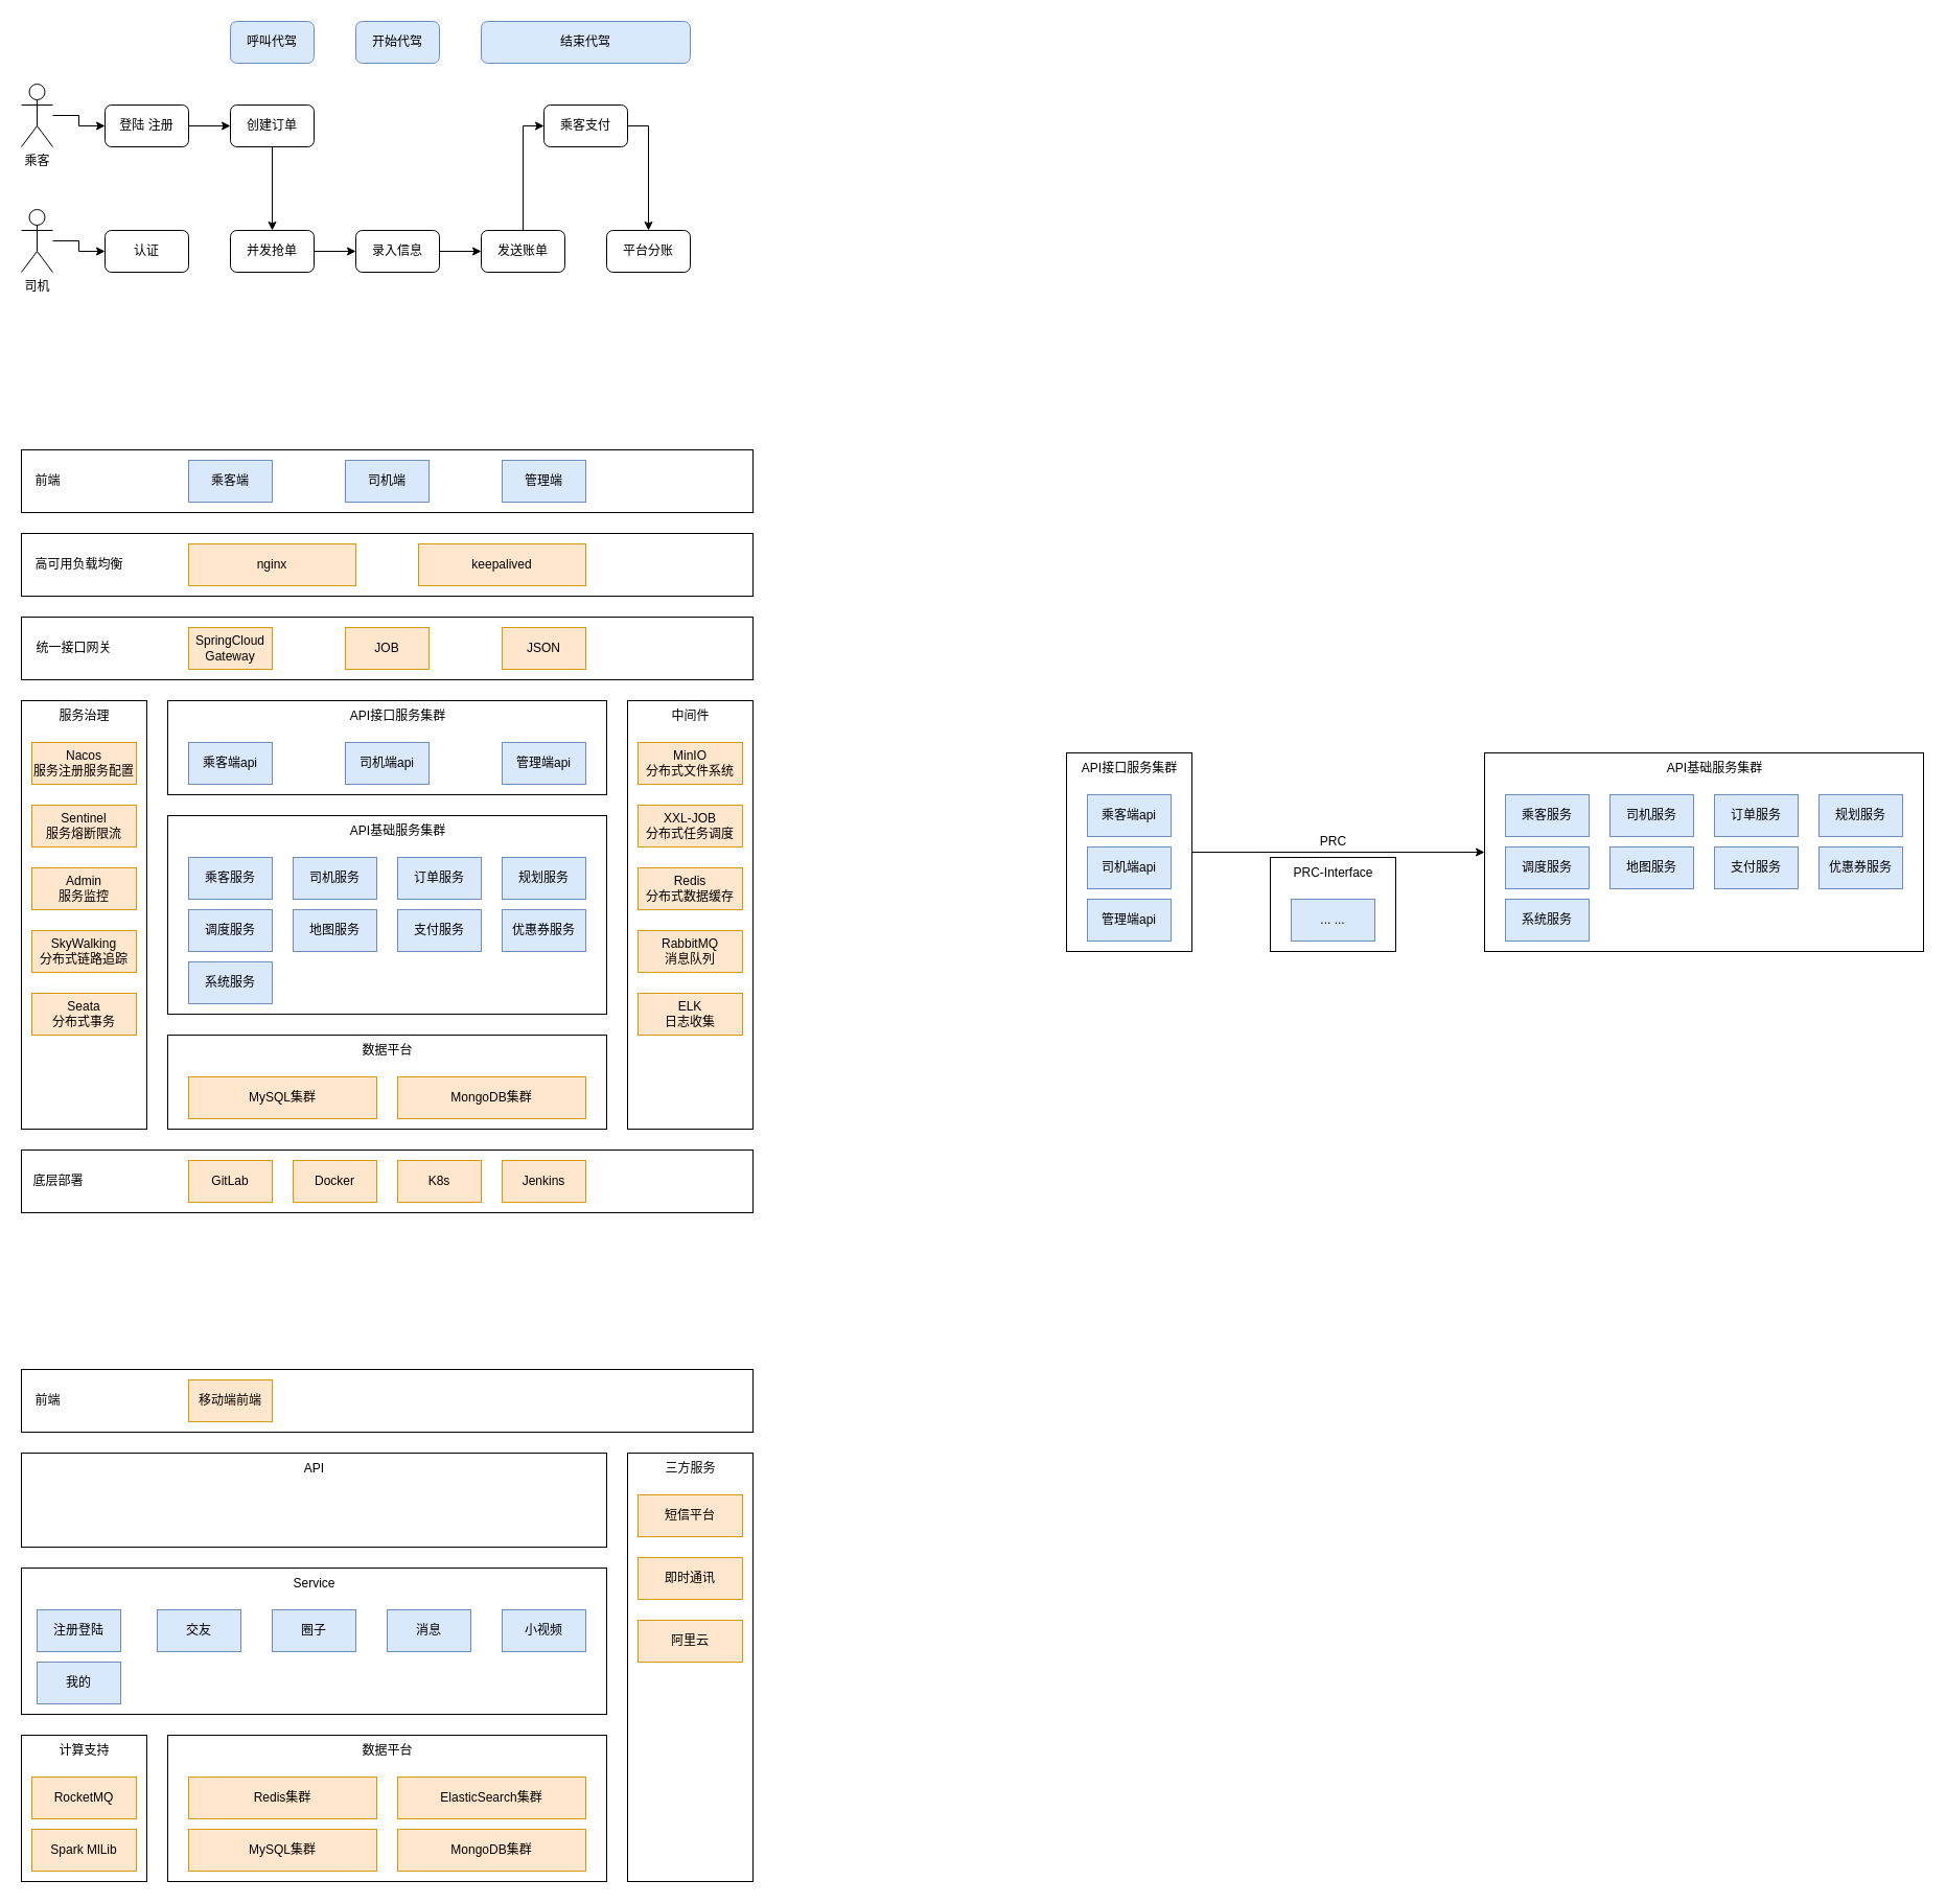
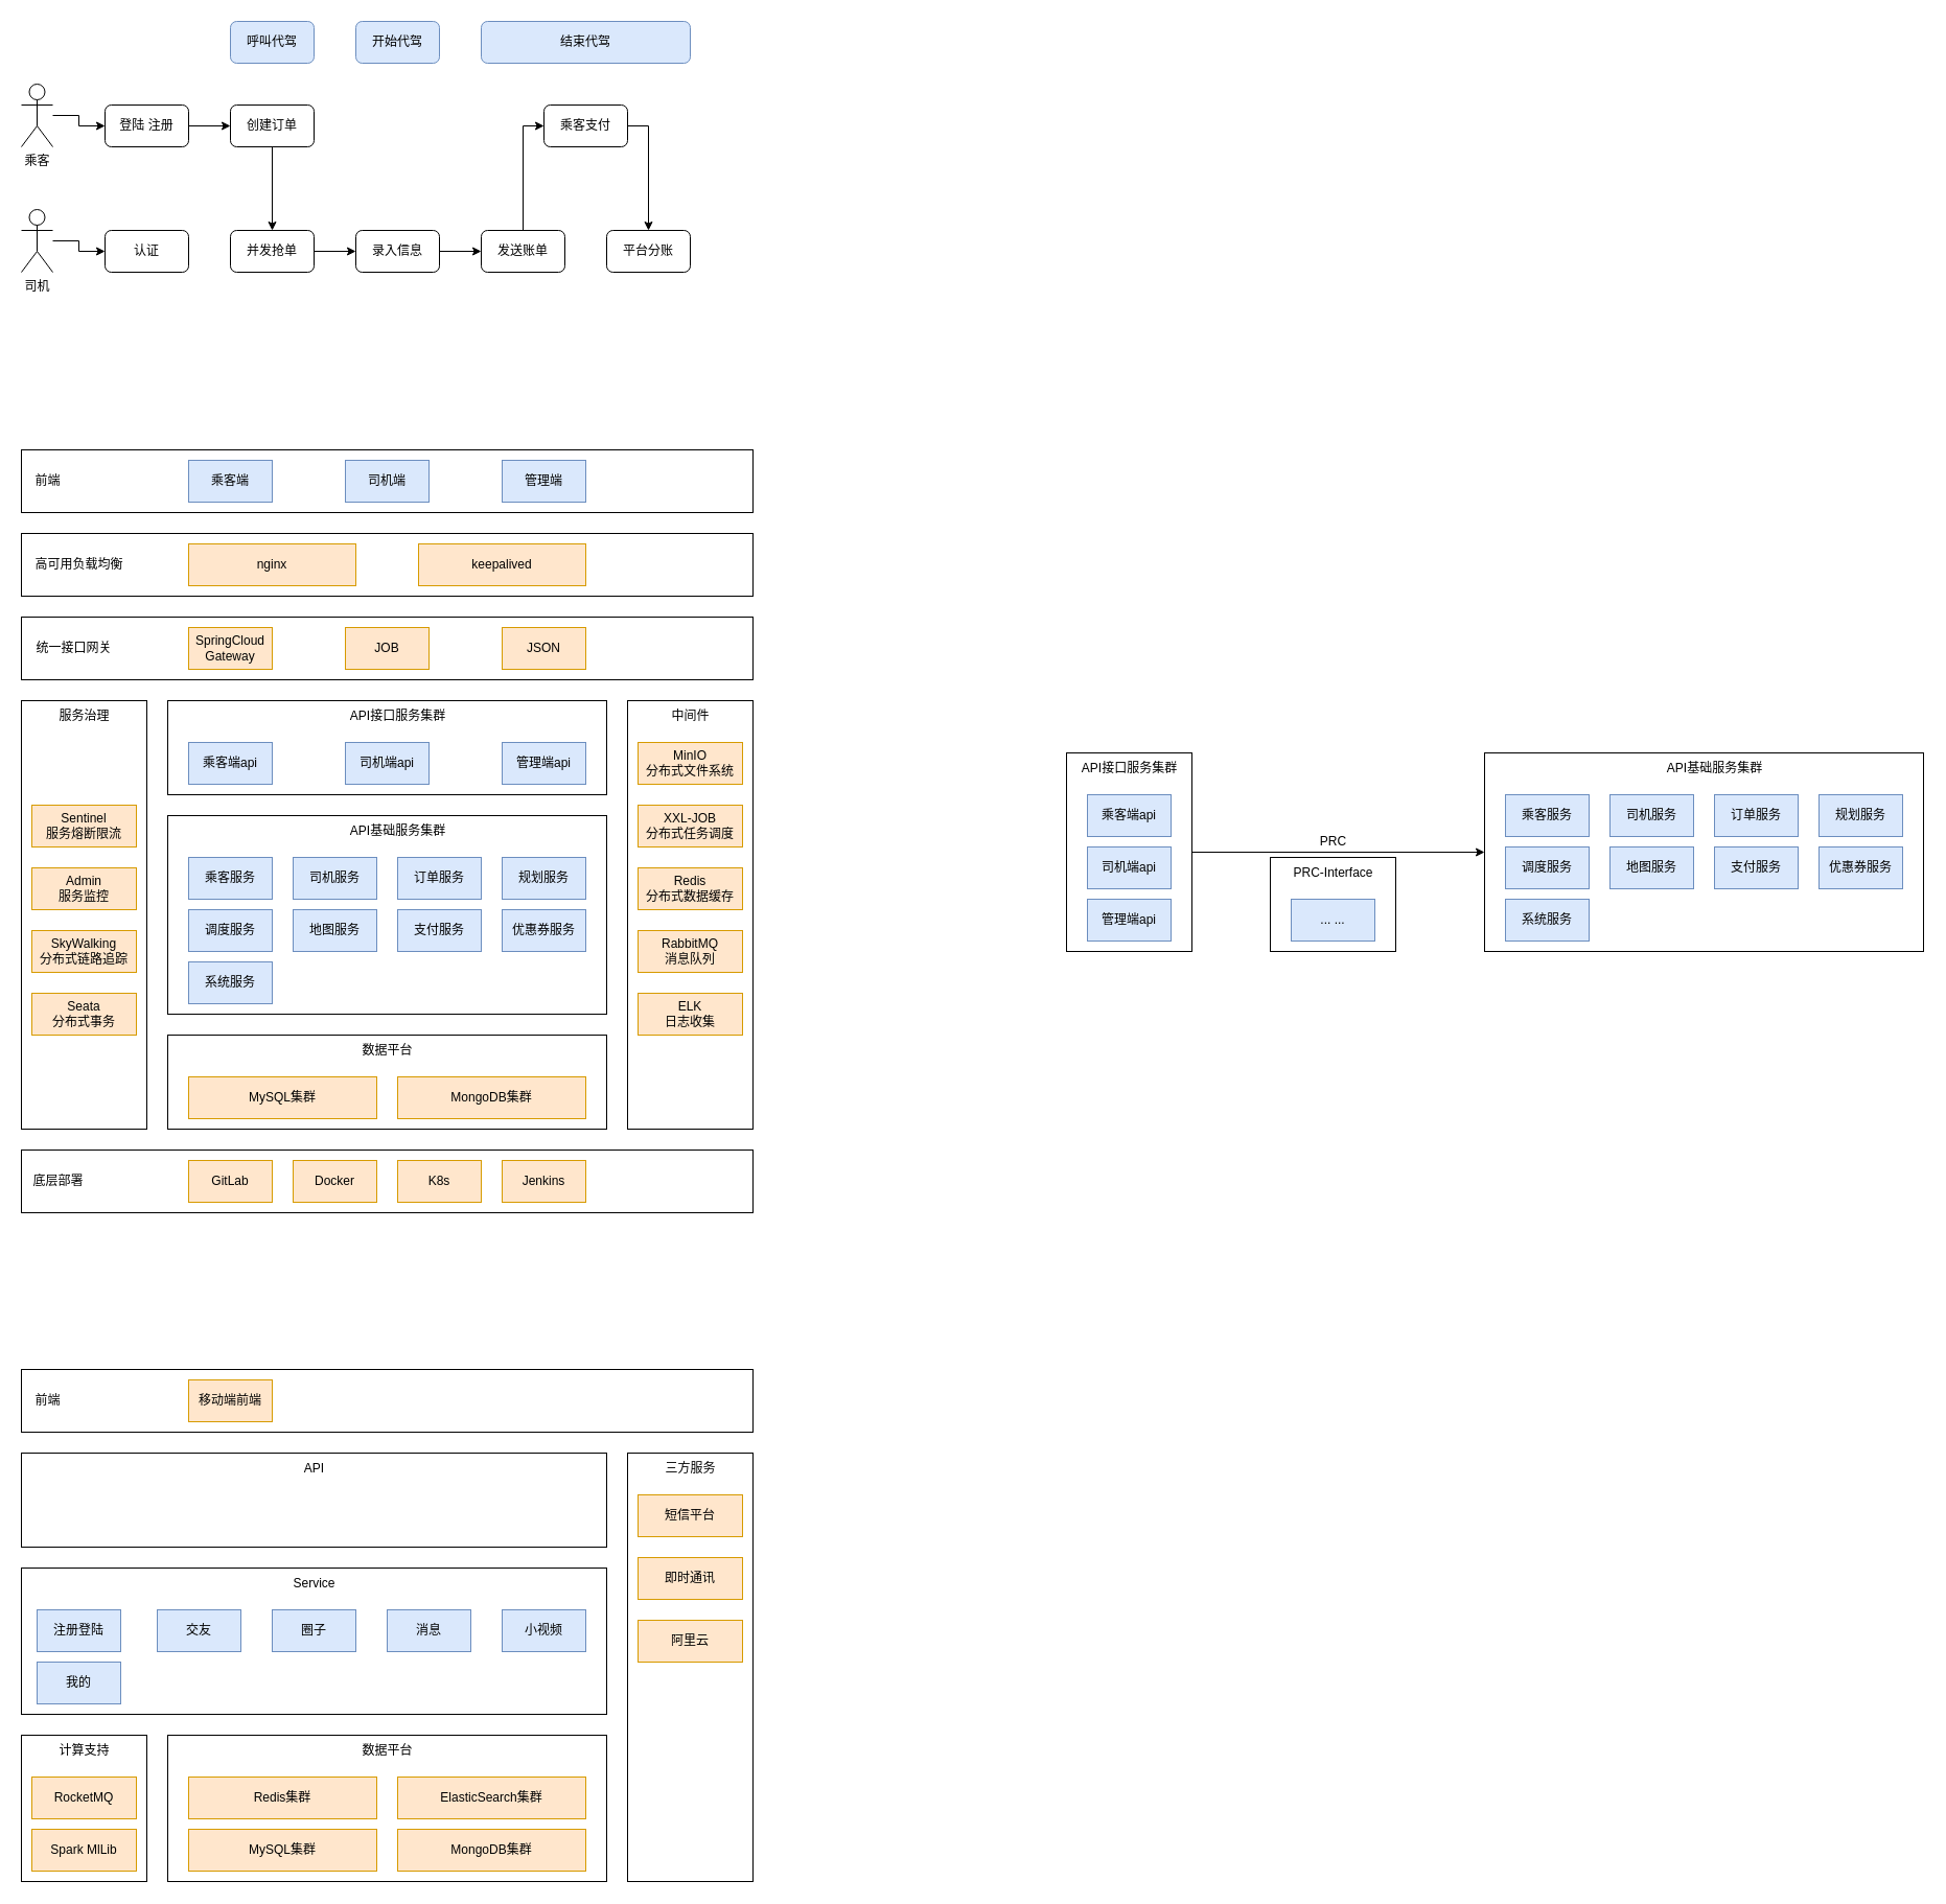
- <mxCell id="41" value="Nacos&lt;div&gt;服务注册服务配置&lt;/div&gt;" style="rounded=0;whiteSpace=wrap;html=1;fillColor=#ffe6cc;strokeColor=#d79b00;" parent="1" vertex="1"><mxGeometry x="30" y="710" width="100" height="40" as="geometry" /></mxCell>
